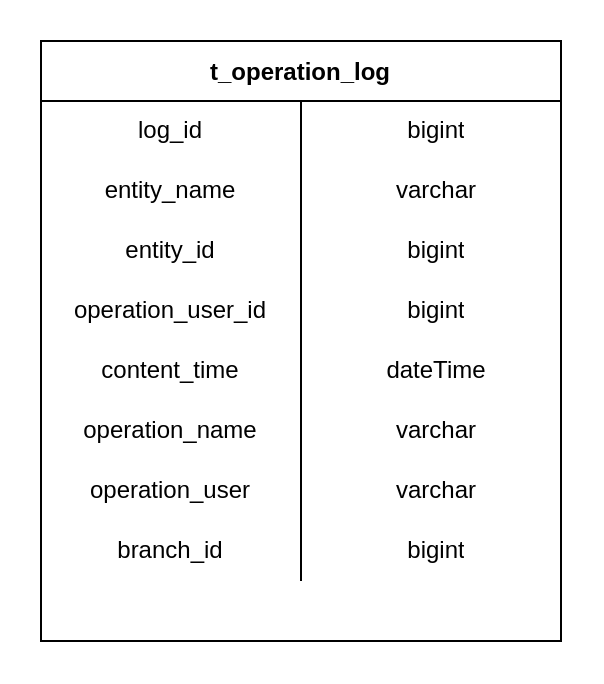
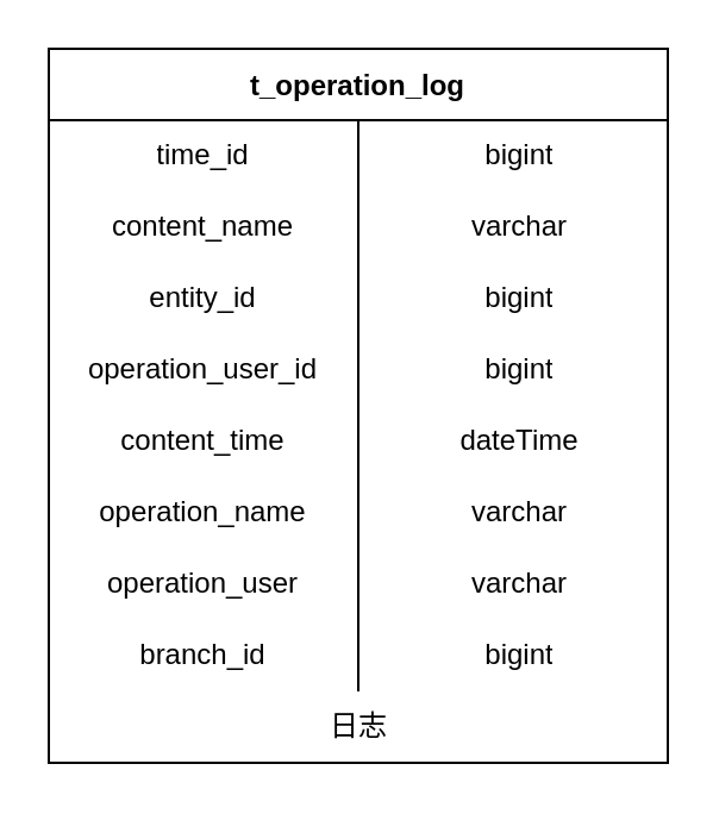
- <mxCell id="4" value="log_id" style="shape=partialRectangle;html=1;whiteSpace=wrap;connectable=0;fillColor=none;top=0;left=0;bottom=0;right=0;overflow=hidden;pointerEvents=1;" vertex="1" parent="3"><mxGeometry width="130" height="30" as="geometry"><mxRectangle width="130" height="30" as="alternateBounds" /></mxGeometry></mxCell>
+ <mxCell id="4" value="time_id" style="shape=partialRectangle;html=1;whiteSpace=wrap;connectable=0;fillColor=none;top=0;left=0;bottom=0;right=0;overflow=hidden;pointerEvents=1;" vertex="1" parent="3"><mxGeometry width="130" height="30" as="geometry"><mxRectangle width="130" height="30" as="alternateBounds" /></mxGeometry></mxCell>
- <mxCell id="7" value="entity_name" style="shape=partialRectangle;html=1;whiteSpace=wrap;connectable=0;fillColor=none;top=0;left=0;bottom=0;right=0;overflow=hidden;" vertex="1" parent="6"><mxGeometry width="130" height="30" as="geometry"><mxRectangle width="130" height="30" as="alternateBounds" /></mxGeometry></mxCell>
+ <mxCell id="7" value="content_name" style="shape=partialRectangle;html=1;whiteSpace=wrap;connectable=0;fillColor=none;top=0;left=0;bottom=0;right=0;overflow=hidden;" vertex="1" parent="6"><mxGeometry width="130" height="30" as="geometry"><mxRectangle width="130" height="30" as="alternateBounds" /></mxGeometry></mxCell>
+ <mxCell id="27" value="日志" style="text;html=1;align=center;verticalAlign=middle;resizable=0;points=[];autosize=1;strokeColor=none;fillColor=none;" vertex="1" parent="1"><mxGeometry x="125" y="290" width="50" height="30" as="geometry" /></mxCell>
